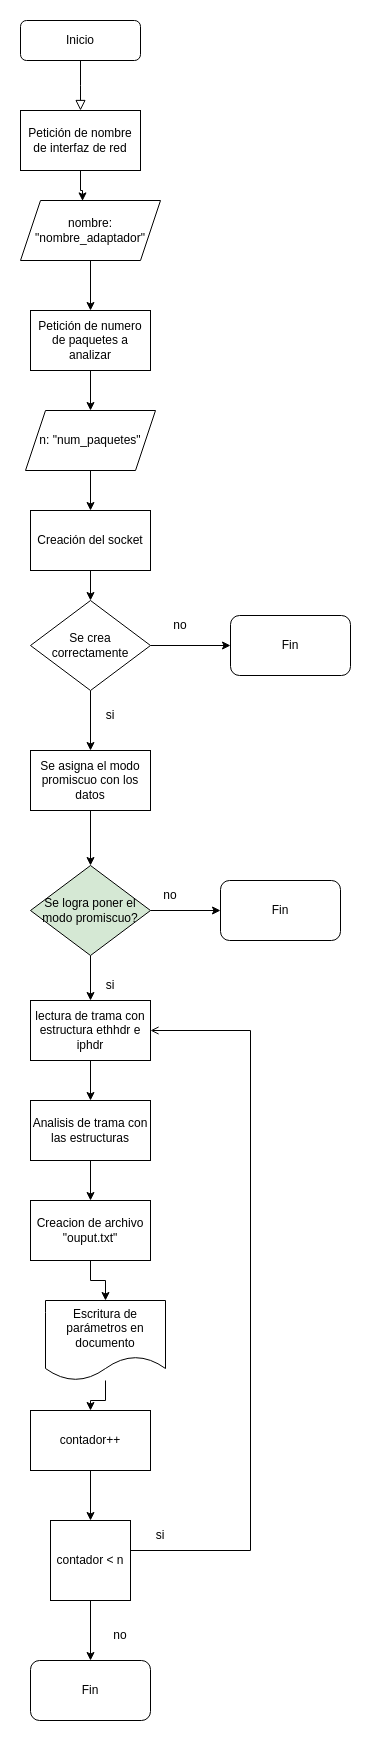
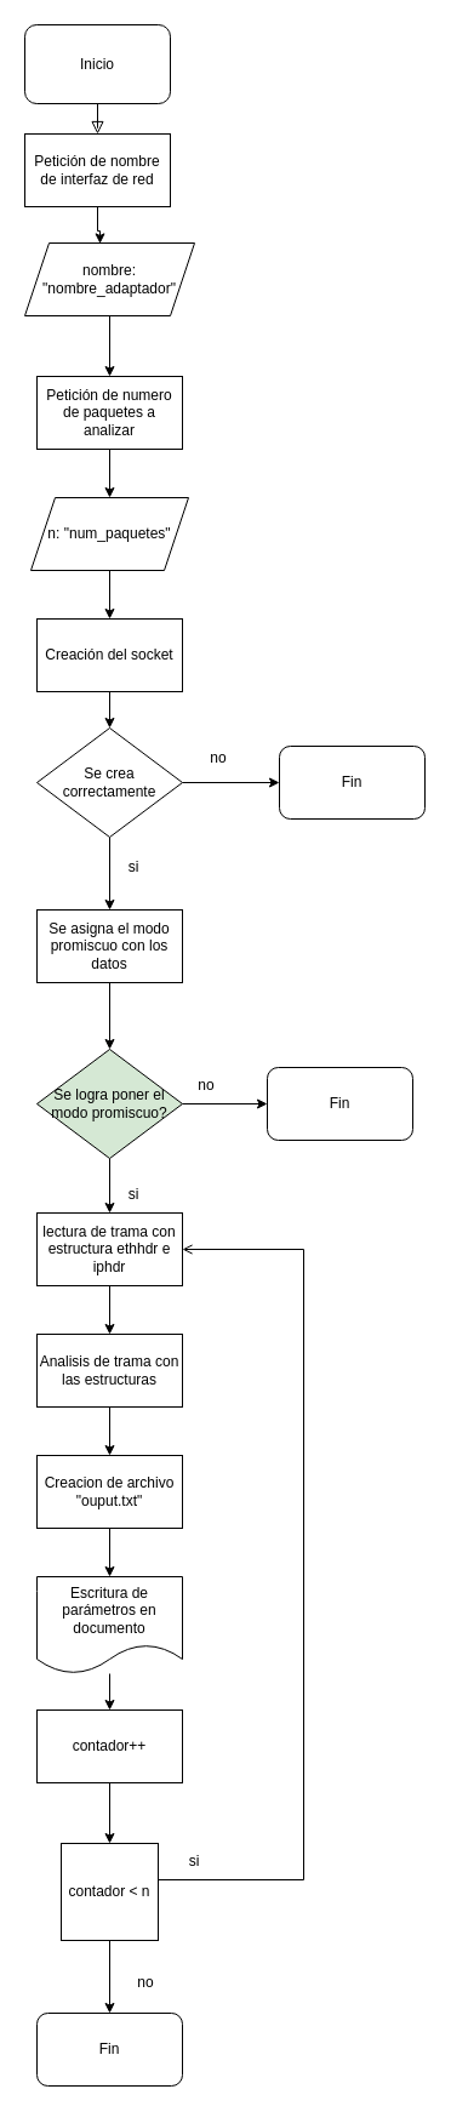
- <mxCell id="3" value="Inicio" style="rounded=1;whiteSpace=wrap;html=1;fontSize=12;glass=0;strokeWidth=1;shadow=0;" parent="1" vertex="1"><mxGeometry x="20" y="20" width="120" height="40" as="geometry" /></mxCell>
+ <mxCell id="3" value="Inicio" style="rounded=1;whiteSpace=wrap;html=1;fontSize=12;glass=0;strokeWidth=1;shadow=0;" parent="1" vertex="1"><mxGeometry x="20" y="20" width="120" height="65" as="geometry" /></mxCell>
- <mxCell id="35" value="Escritura de parámetros en documento" style="shape=document;whiteSpace=wrap;html=1;boundedLbl=1;" vertex="1" parent="1"><mxGeometry x="45" y="1300" width="120" height="80" as="geometry" /></mxCell>
+ <mxCell id="35" value="Escritura de parámetros en documento" style="shape=document;whiteSpace=wrap;html=1;boundedLbl=1;" vertex="1" parent="1"><mxGeometry x="30" y="1300" width="120" height="80" as="geometry" /></mxCell>
